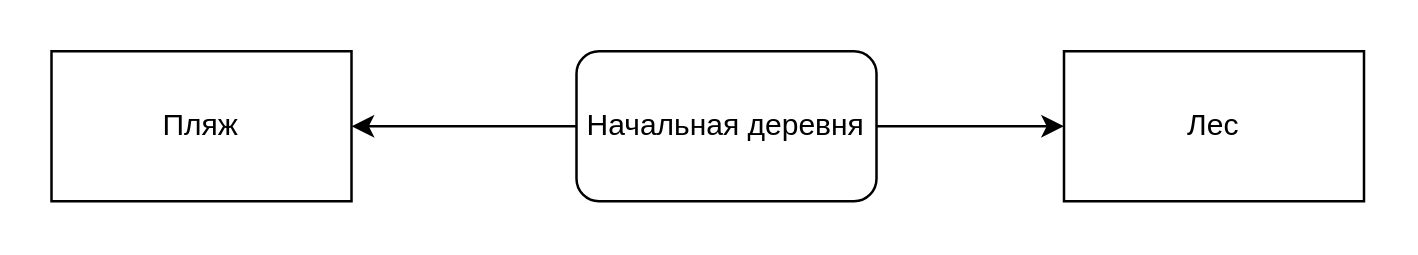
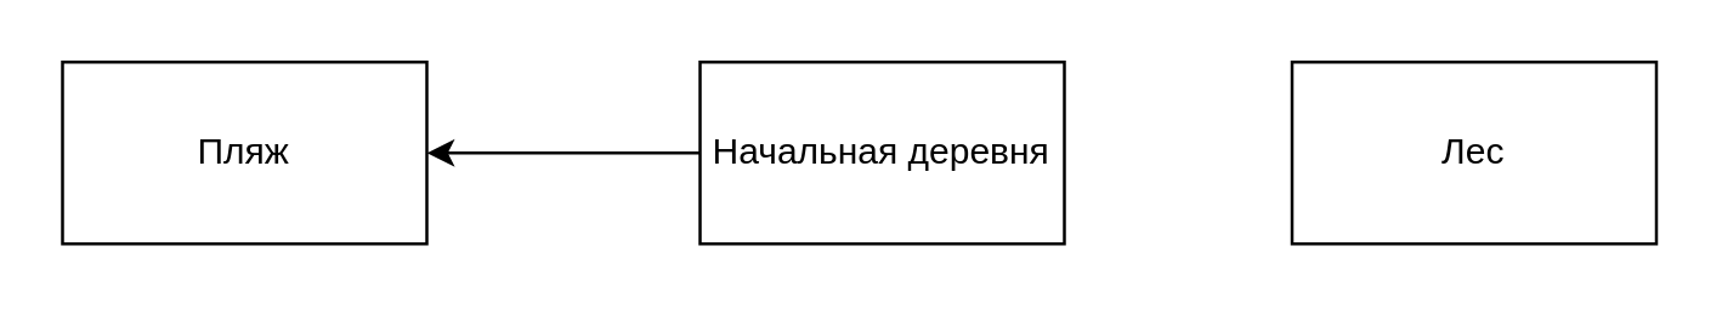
- <mxCell id="4" value="Начальная деревня" style="whiteSpace=wrap;html=1;rounded=1;" vertex="1" parent="1"><mxGeometry x="230" y="20" width="120" height="60" as="geometry" /></mxCell>
+ <mxCell id="4" value="Начальная деревня" style="rounded=0;whiteSpace=wrap;html=1;" vertex="1" parent="1"><mxGeometry x="230" y="20" width="120" height="60" as="geometry" /></mxCell>
- <mxCell id="3" style="edgeStyle=orthogonalEdgeStyle;rounded=0;orthogonalLoop=1;jettySize=auto;html=1;" edge="1" parent="1" source="4" target="6"><mxGeometry relative="1" as="geometry" /></mxCell>
